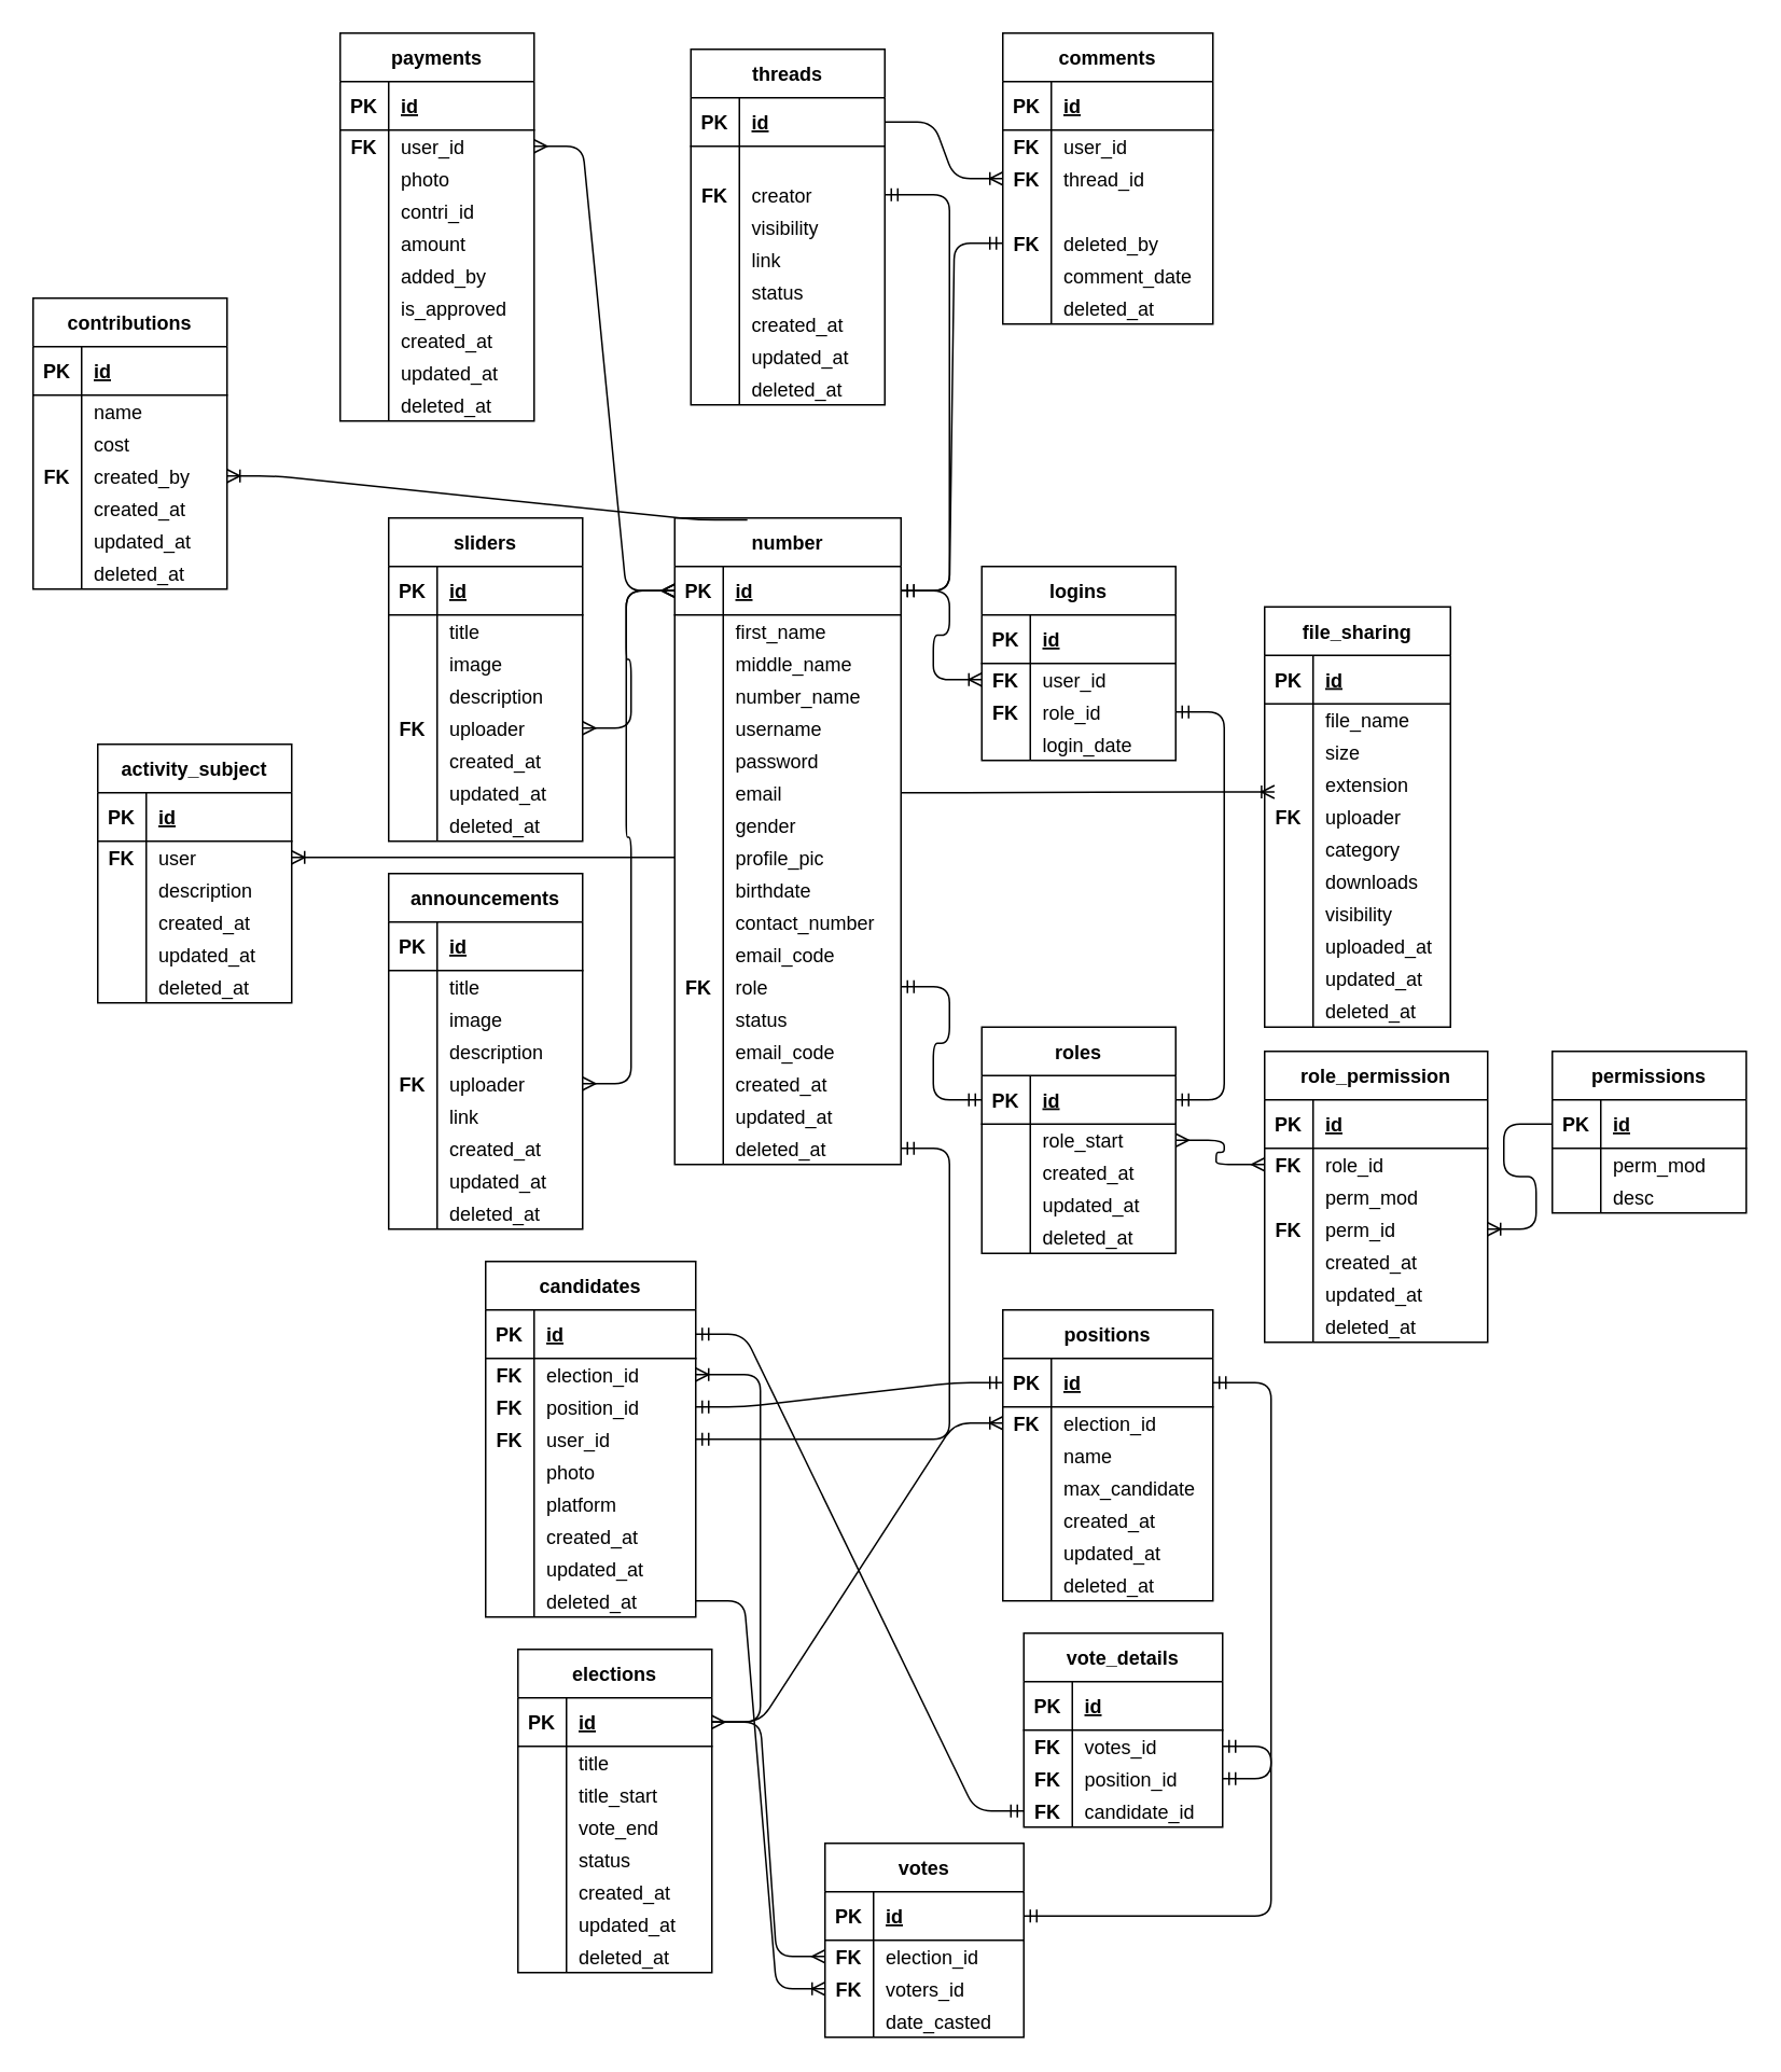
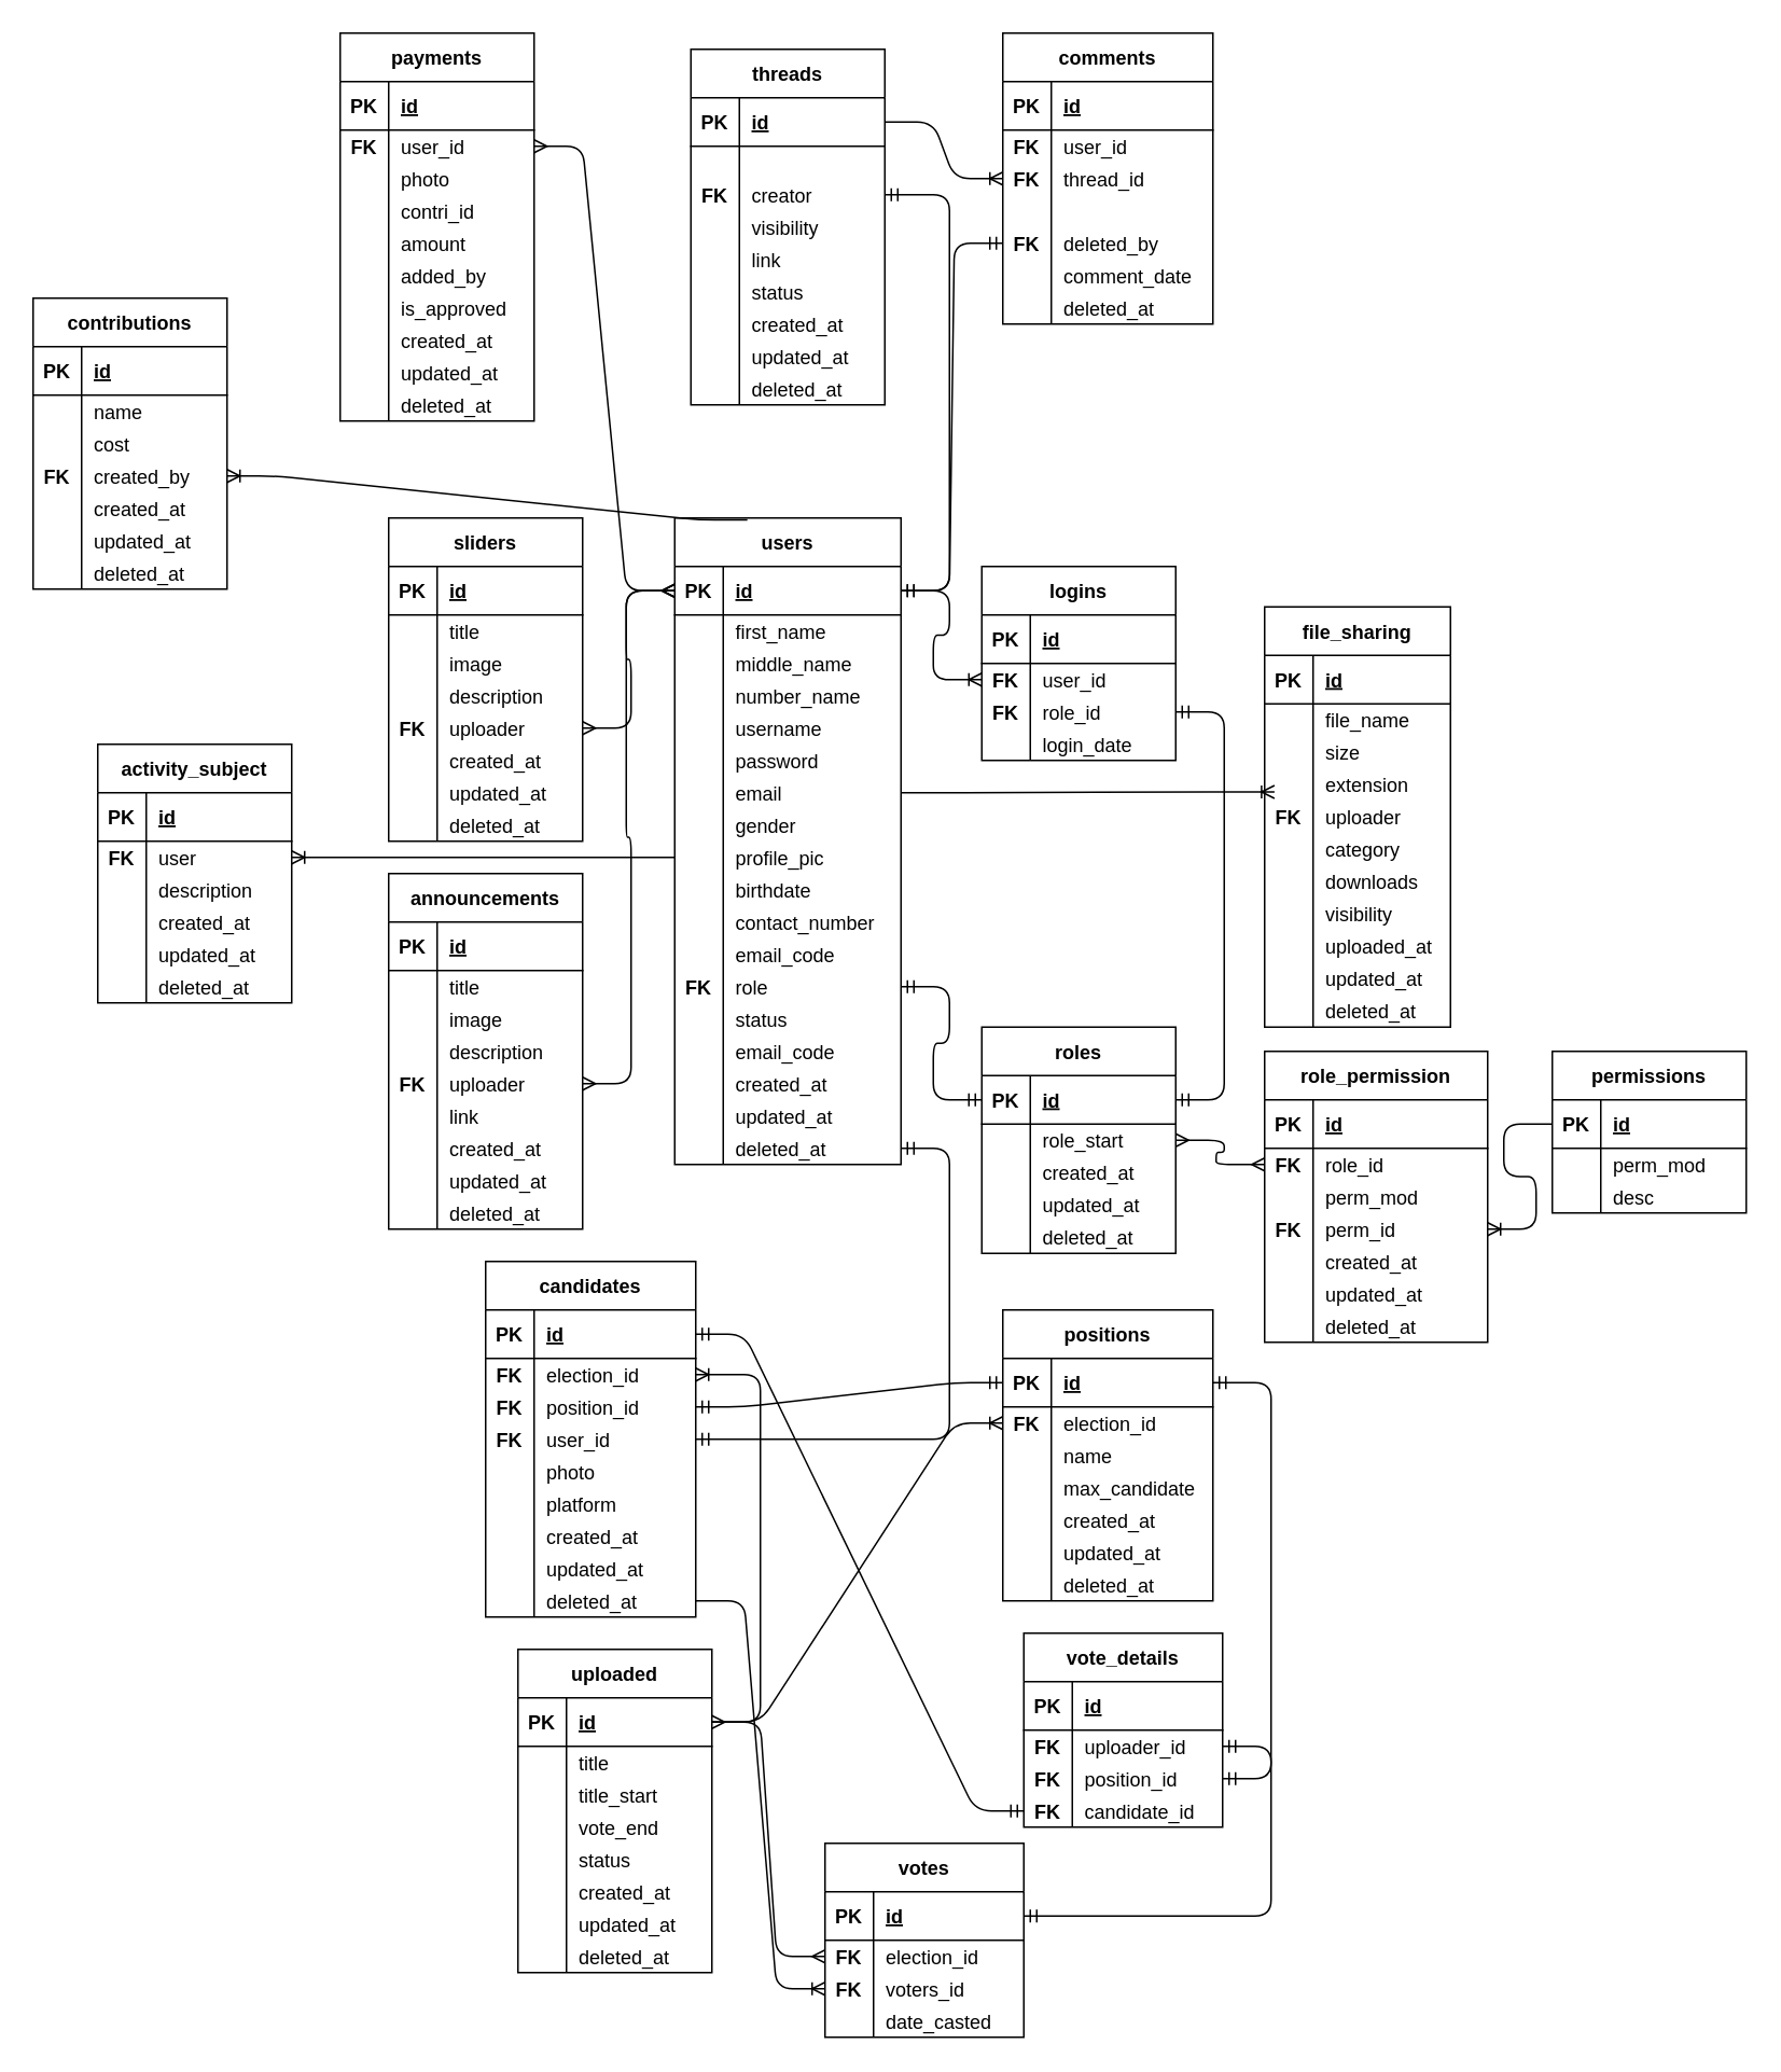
- <mxCell id="2" value="number" style="shape=table;startSize=30;container=1;collapsible=1;childLayout=tableLayout;fixedRows=1;rowLines=0;fontStyle=1;align=center;resizeLast=1;" parent="1" vertex="1"><mxGeometry x="417" y="320" width="140" height="400" as="geometry" /></mxCell>
+ <mxCell id="2" value="users" style="shape=table;startSize=30;container=1;collapsible=1;childLayout=tableLayout;fixedRows=1;rowLines=0;fontStyle=1;align=center;resizeLast=1;" parent="1" vertex="1"><mxGeometry x="417" y="320" width="140" height="400" as="geometry" /></mxCell>
- <mxCell id="312" value="elections" style="shape=table;startSize=30;container=1;collapsible=1;childLayout=tableLayout;fixedRows=1;rowLines=0;fontStyle=1;align=center;resizeLast=1;" parent="1" vertex="1"><mxGeometry x="320" y="1020" width="120" height="200" as="geometry" /></mxCell>
+ <mxCell id="312" value="uploaded" style="shape=table;startSize=30;container=1;collapsible=1;childLayout=tableLayout;fixedRows=1;rowLines=0;fontStyle=1;align=center;resizeLast=1;" parent="1" vertex="1"><mxGeometry x="320" y="1020" width="120" height="200" as="geometry" /></mxCell>
- <mxCell id="382" value="votes_id" style="shape=partialRectangle;connectable=0;fillColor=none;top=0;left=0;bottom=0;right=0;align=left;spacingLeft=6;overflow=hidden;" parent="380" vertex="1"><mxGeometry x="30" width="93" height="20" as="geometry" /></mxCell>
+ <mxCell id="382" value="uploader_id" style="shape=partialRectangle;connectable=0;fillColor=none;top=0;left=0;bottom=0;right=0;align=left;spacingLeft=6;overflow=hidden;" parent="380" vertex="1"><mxGeometry x="30" width="93" height="20" as="geometry" /></mxCell>
